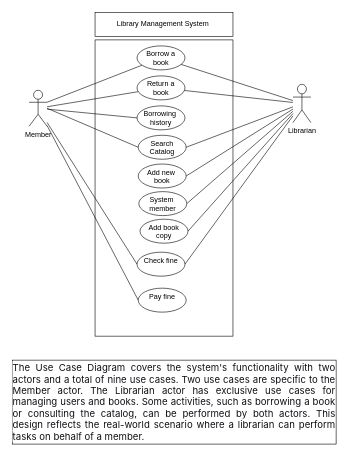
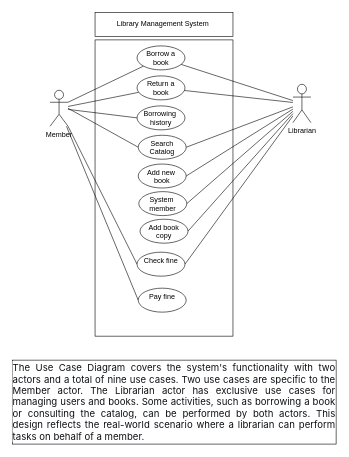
- <mxCell id="7" value="Member" style="shape=umlActor;verticalLabelPosition=bottom;verticalAlign=top;html=1;outlineConnect=0;" parent="1" vertex="1"><mxGeometry x="48" y="150" width="30" height="60" as="geometry" /></mxCell>
+ <mxCell id="7" value="Member" style="shape=umlActor;verticalLabelPosition=bottom;verticalAlign=top;html=1;outlineConnect=0;" parent="1" vertex="1"><mxGeometry x="83" y="150" width="30" height="60" as="geometry" /></mxCell>
